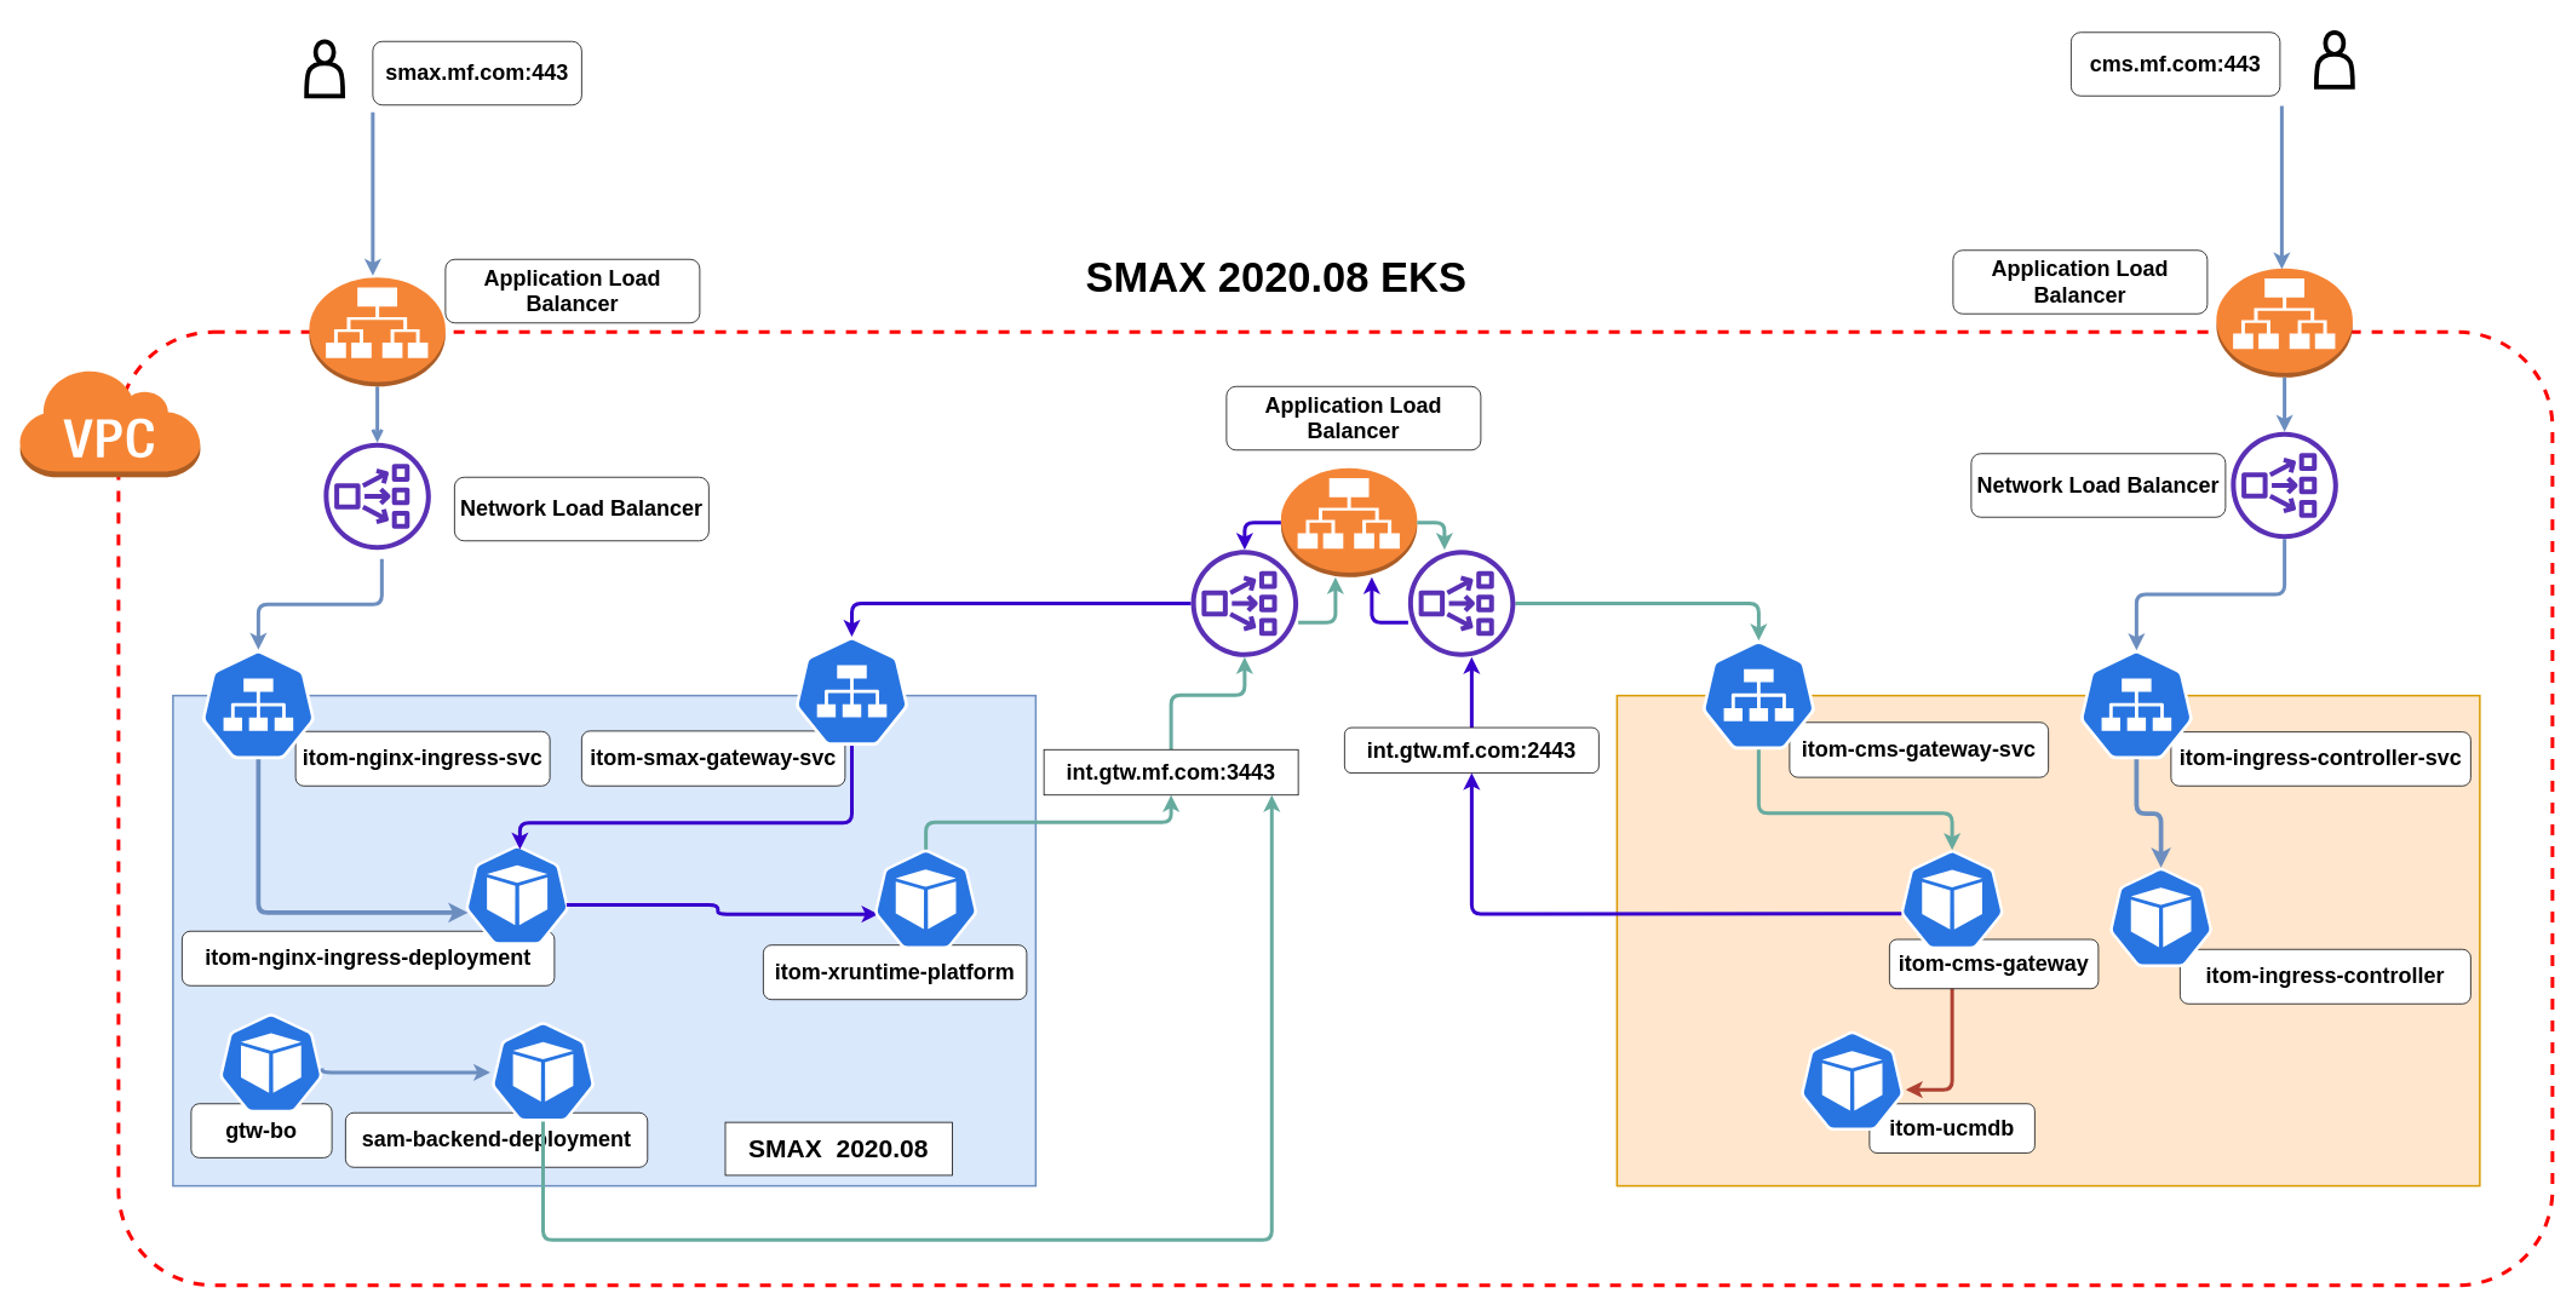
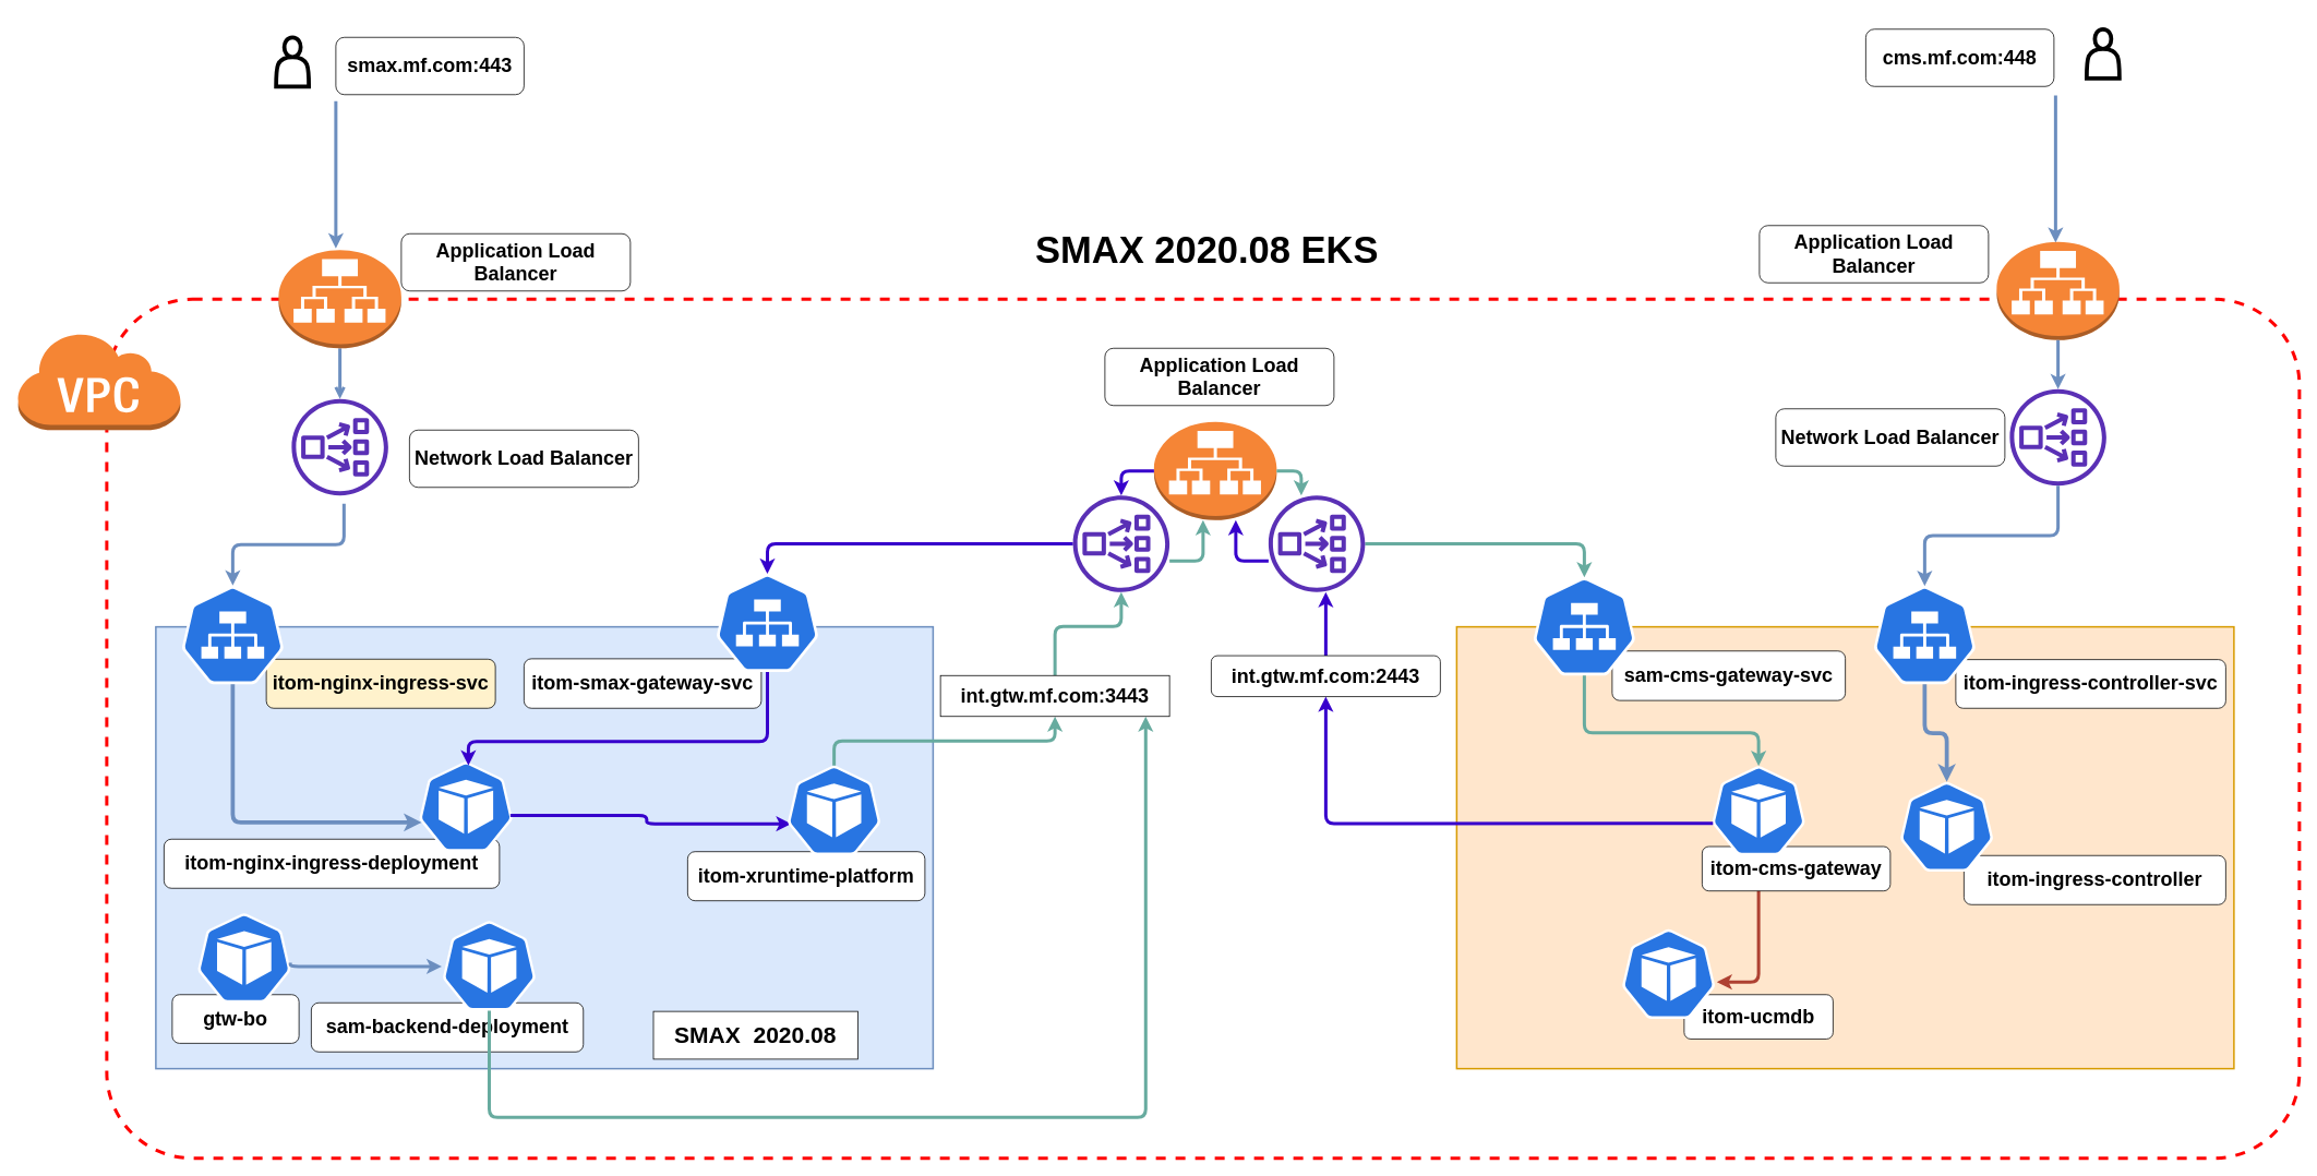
- <mxCell id="58" value="&lt;h6 style=&quot;font-size: 24px&quot;&gt;&lt;font style=&quot;font-size: 24px&quot;&gt;cms.mf.com:443&lt;/font&gt;&lt;/h6&gt;" style="rounded=1;whiteSpace=wrap;html=1;fontSize=24;" parent="1" vertex="1"><mxGeometry x="2280" y="20" width="230" height="70" as="geometry" /></mxCell>
+ <mxCell id="58" value="&lt;h6 style=&quot;font-size: 24px&quot;&gt;&lt;font style=&quot;font-size: 24px&quot;&gt;cms.mf.com:448&lt;/font&gt;&lt;/h6&gt;" style="rounded=1;whiteSpace=wrap;html=1;fontSize=24;" parent="1" vertex="1"><mxGeometry x="2280" y="20" width="230" height="70" as="geometry" /></mxCell>
- <mxCell id="8" value="&lt;font style=&quot;font-size: 46px&quot;&gt;&lt;b&gt;SMAX 2020.08 EKS&lt;/b&gt;&lt;/font&gt;" style="text;html=1;strokeColor=none;fillColor=none;align=center;verticalAlign=middle;whiteSpace=wrap;rounded=0;" parent="1" vertex="1"><mxGeometry x="1110" y="280" width="590" height="20" as="geometry" /></mxCell>
+ <mxCell id="8" value="&lt;font style=&quot;font-size: 46px&quot;&gt;&lt;b&gt;SMAX 2020.08 EKS&lt;/b&gt;&lt;/font&gt;" style="text;html=1;strokeColor=none;fillColor=none;align=center;verticalAlign=middle;whiteSpace=wrap;rounded=0;" parent="1" vertex="1"><mxGeometry x="1180" y="280" width="590" height="20" as="geometry" /></mxCell>
- <mxCell id="18" value="&lt;h6 style=&quot;font-size: 24px&quot;&gt;&lt;font style=&quot;font-size: 24px&quot;&gt;itom-cms-gateway-svc&lt;/font&gt;&lt;/h6&gt;" style="rounded=1;whiteSpace=wrap;html=1;fontSize=24;" parent="9" vertex="1"><mxGeometry x="190" y="29.5" width="285" height="60.5" as="geometry" /></mxCell>
+ <mxCell id="18" value="&lt;h6 style=&quot;font-size: 24px&quot;&gt;&lt;font style=&quot;font-size: 24px&quot;&gt;sam-cms-gateway-svc&lt;/font&gt;&lt;/h6&gt;" style="rounded=1;whiteSpace=wrap;html=1;fontSize=24;" parent="9" vertex="1"><mxGeometry x="190" y="29.5" width="285" height="60.5" as="geometry" /></mxCell>
- <mxCell id="22" value="&lt;h6 style=&quot;font-size: 24px;&quot;&gt;&lt;font style=&quot;font-size: 24px;&quot;&gt;itom-nginx-ingress-svc&lt;/font&gt;&lt;/h6&gt;" style="rounded=1;whiteSpace=wrap;html=1;fontSize=24;" parent="21" vertex="1"><mxGeometry x="135" y="39.5" width="280" height="60" as="geometry" /></mxCell>
+ <mxCell id="22" value="&lt;h6 style=&quot;font-size: 24px;&quot;&gt;&lt;font style=&quot;font-size: 24px;&quot;&gt;itom-nginx-ingress-svc&lt;/font&gt;&lt;/h6&gt;" style="rounded=1;whiteSpace=wrap;html=1;fontSize=24;fillColor=#fff2cc;" parent="21" vertex="1"><mxGeometry x="135" y="39.5" width="280" height="60" as="geometry" /></mxCell>
